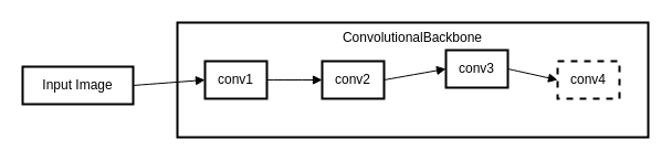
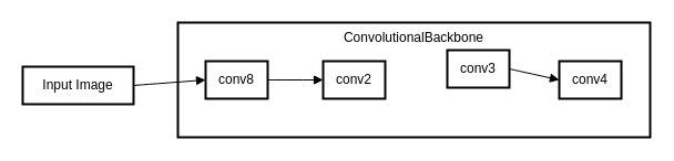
- <mxCell id="10" value="" style="curved=1;startArrow=none;endArrow=block;exitX=1.016;exitY=0.5;entryX=-0.002;entryY=0.5;" edge="1" parent="1" source="4" target="5"><mxGeometry relative="1" as="geometry"><Array as="points" /></mxGeometry></mxCell>
- <mxCell id="3" value="conv1" style="whiteSpace=wrap;strokeWidth=2;" vertex="1" parent="1"><mxGeometry x="185" y="55" width="56" height="34" as="geometry" /></mxCell>
+ <mxCell id="3" value="conv8" style="whiteSpace=wrap;strokeWidth=2;" vertex="1" parent="1"><mxGeometry x="185" y="55" width="56" height="34" as="geometry" /></mxCell>
- <mxCell id="6" value="conv4" style="whiteSpace=wrap;strokeWidth=2;dashed=1;" vertex="1" parent="1"><mxGeometry x="504" y="55" width="56" height="34" as="geometry" /></mxCell>
+ <mxCell id="6" value="conv4" style="whiteSpace=wrap;strokeWidth=2;" vertex="1" parent="1"><mxGeometry x="504" y="55" width="56" height="34" as="geometry" /></mxCell>
